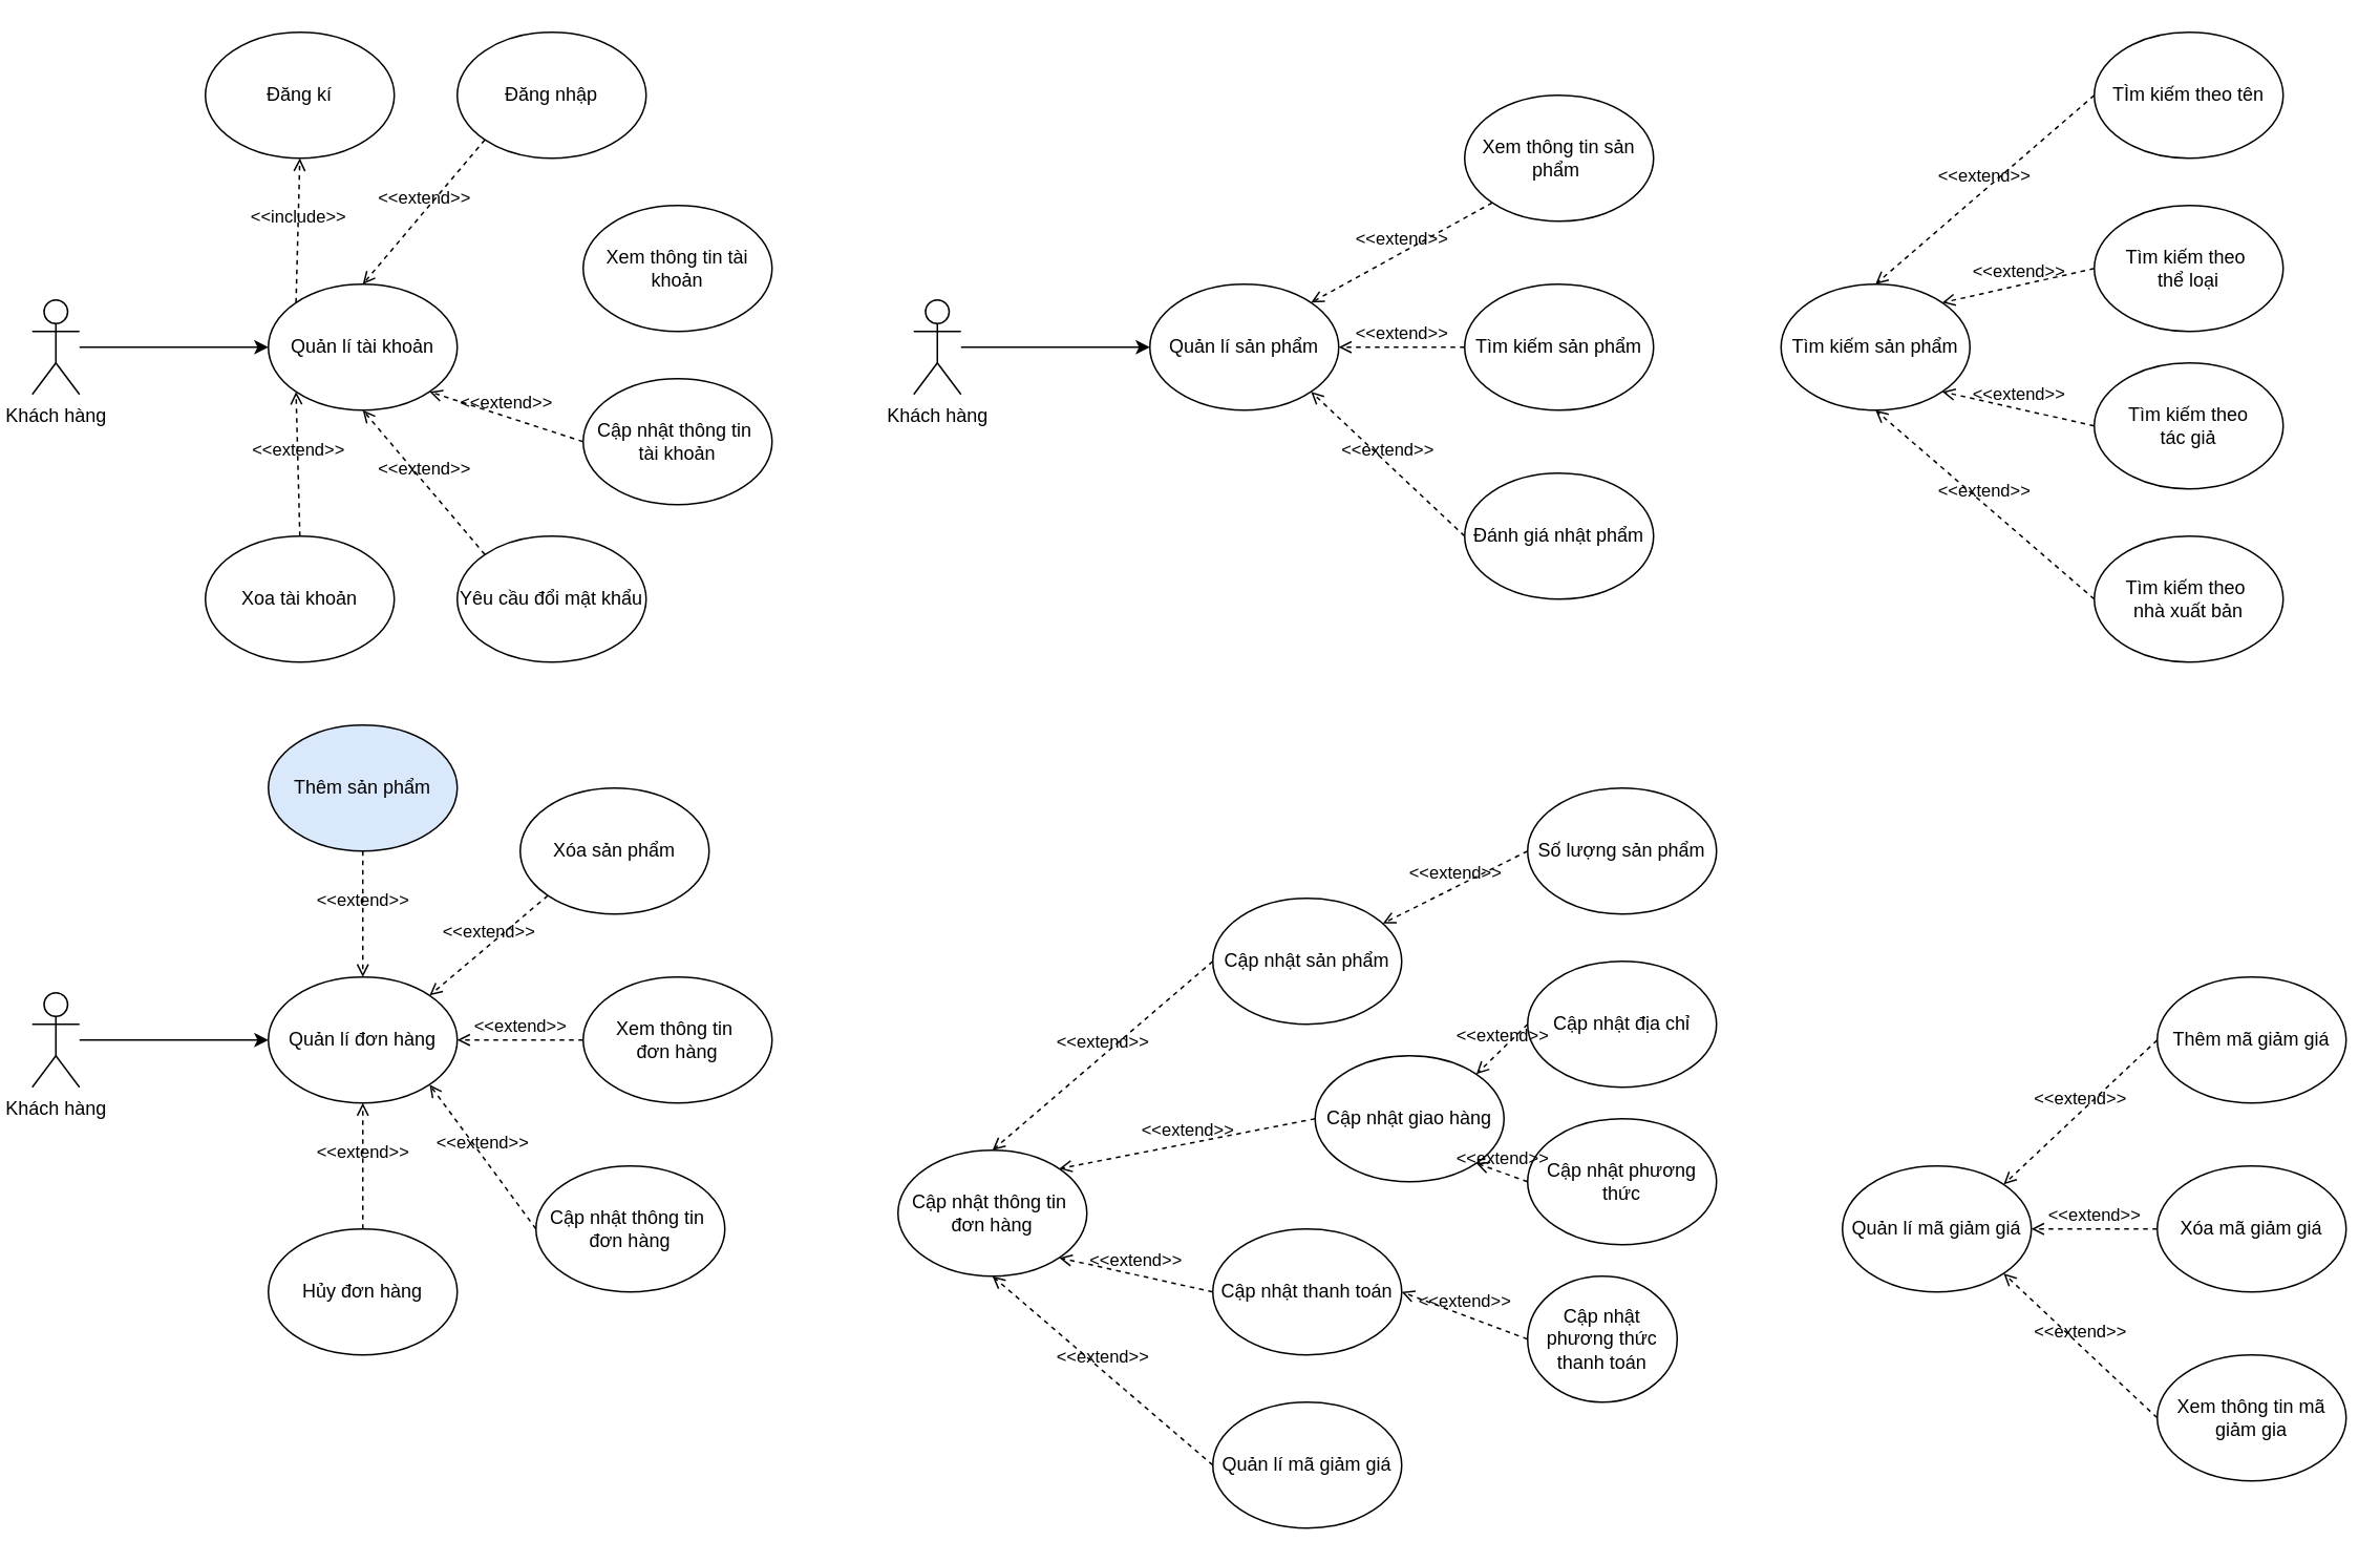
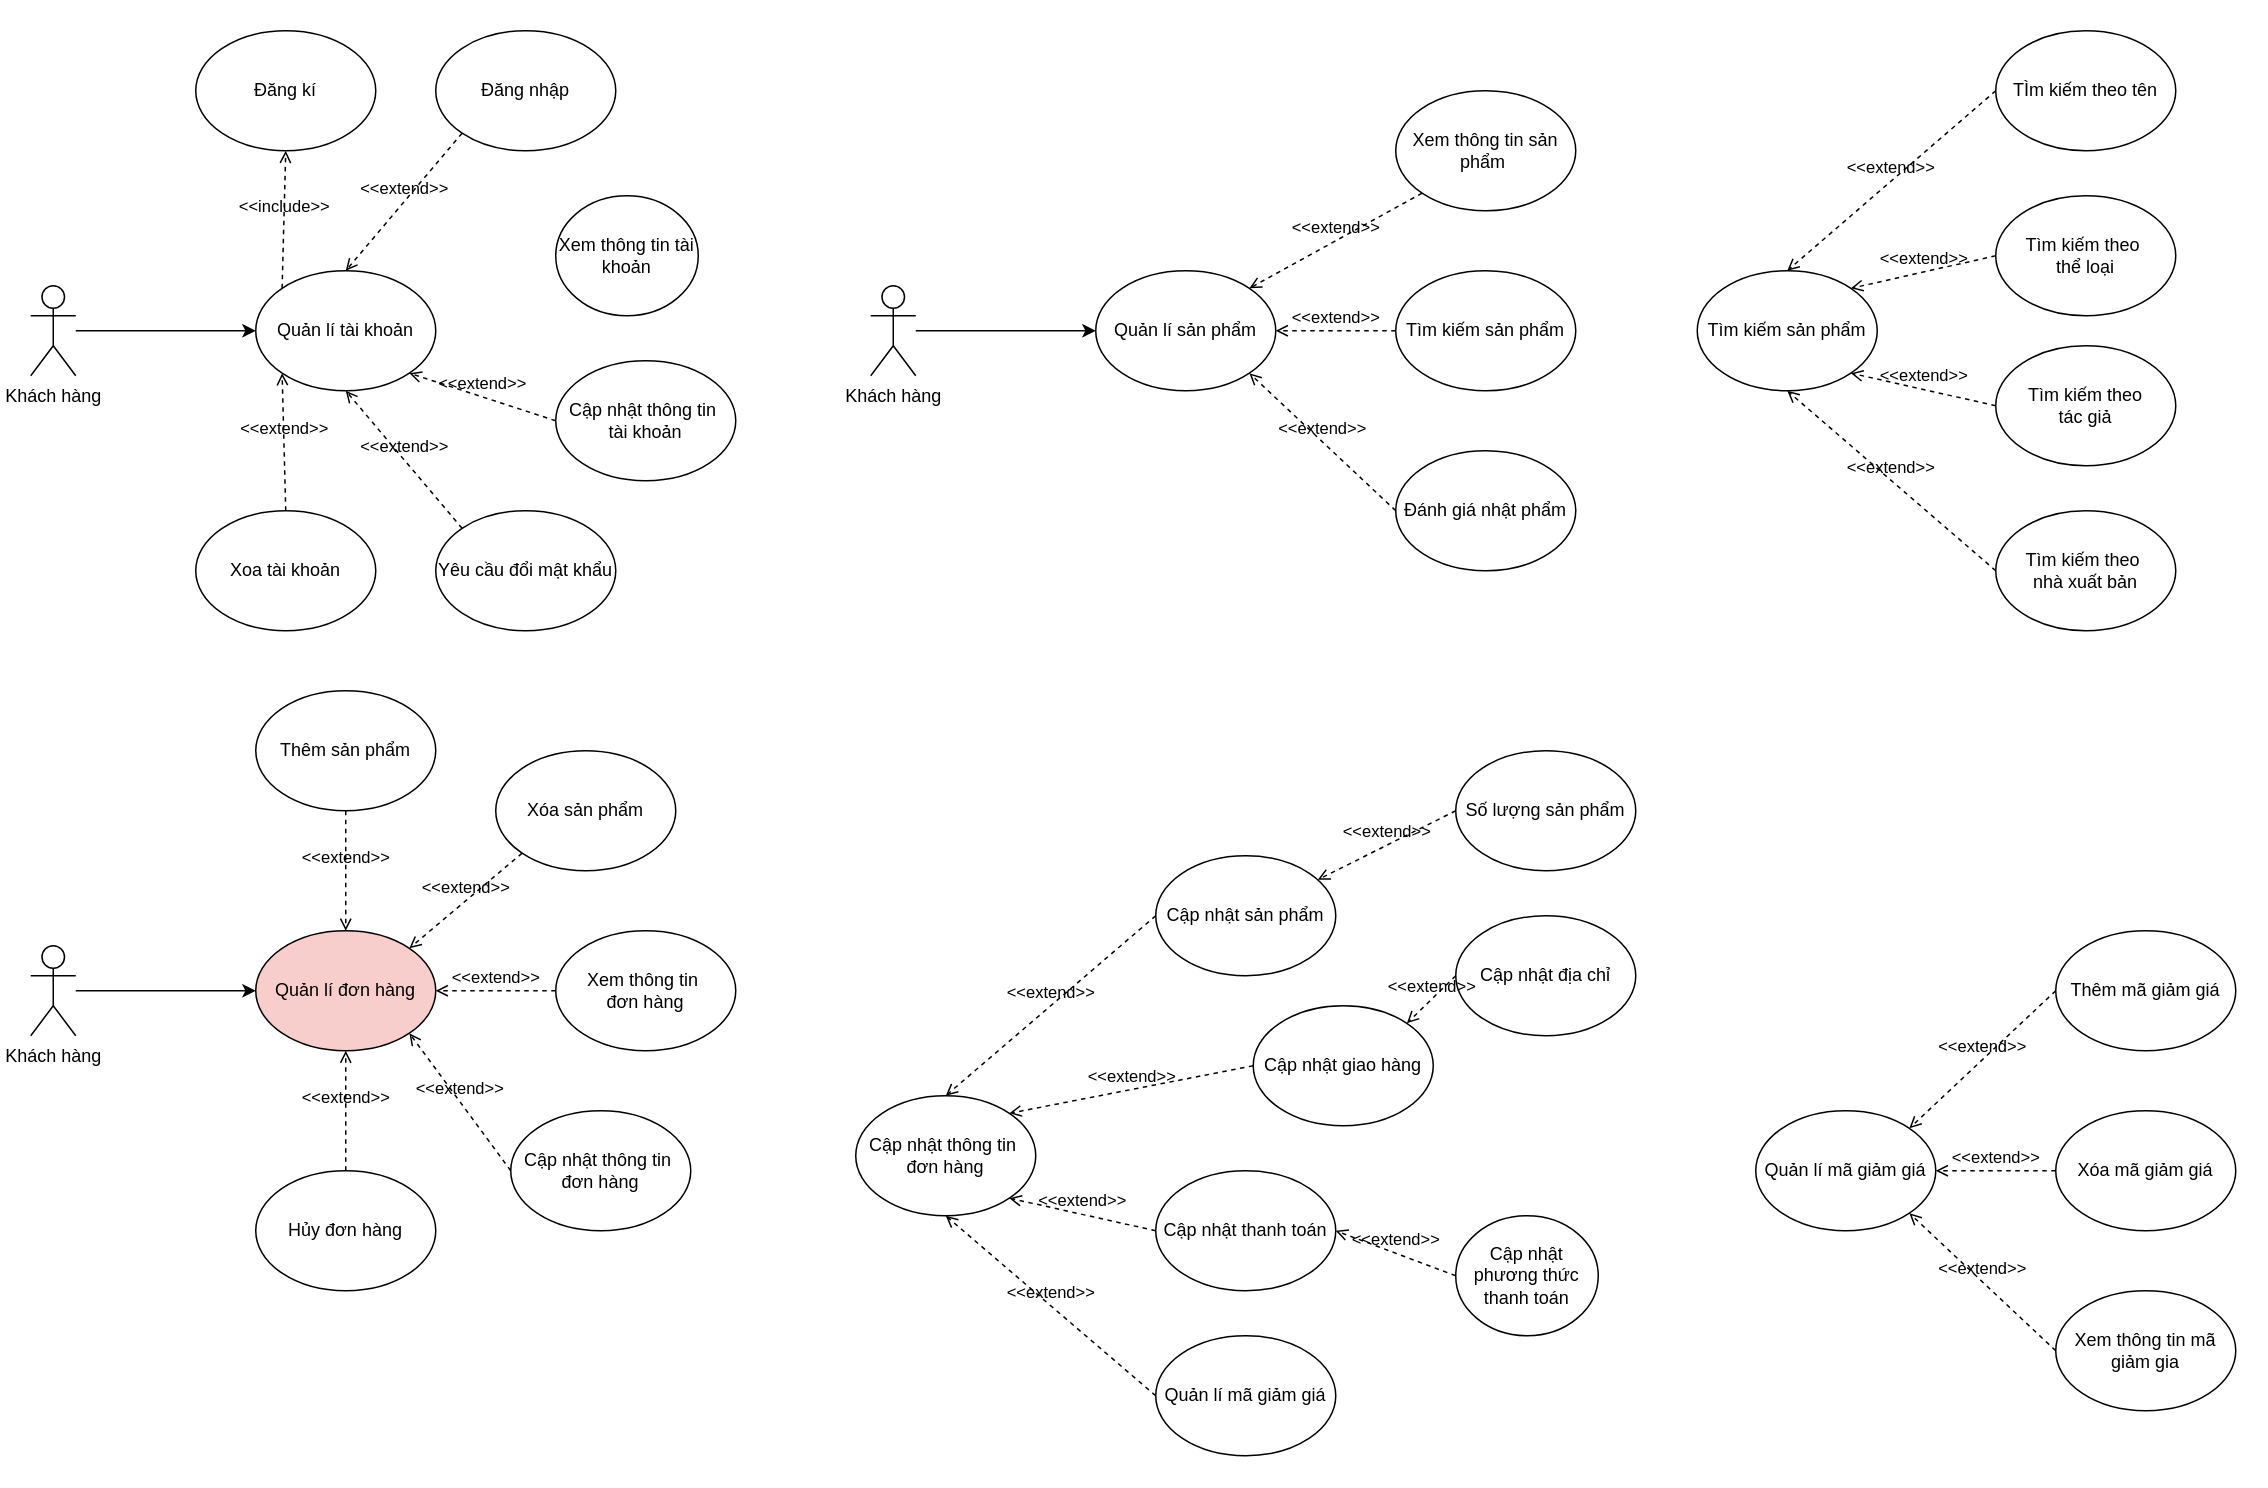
- <mxCell id="8" value="Xem thông tin tài khoản" style="ellipse;whiteSpace=wrap;html=1;" vertex="1" parent="1"><mxGeometry x="370" y="130" width="120" height="80" as="geometry" /></mxCell>
+ <mxCell id="8" value="Xem thông tin tài khoản" style="ellipse;whiteSpace=wrap;html=1;" vertex="1" parent="1"><mxGeometry x="370" y="130" width="95" height="80" as="geometry" /></mxCell>
- <mxCell id="38" value="Thêm sản phẩm" style="ellipse;whiteSpace=wrap;html=1;fillColor=#dae8fc;" vertex="1" parent="1"><mxGeometry x="170" y="460" width="120" height="80" as="geometry" /></mxCell>
+ <mxCell id="38" value="Thêm sản phẩm" style="ellipse;whiteSpace=wrap;html=1;" vertex="1" parent="1"><mxGeometry x="170" y="460" width="120" height="80" as="geometry" /></mxCell>
- <mxCell id="36" value="Quản lí đơn hàng" style="ellipse;whiteSpace=wrap;html=1;" vertex="1" parent="1"><mxGeometry x="170" y="620" width="120" height="80" as="geometry" /></mxCell>
+ <mxCell id="36" value="Quản lí đơn hàng" style="ellipse;whiteSpace=wrap;html=1;fillColor=#f8cecc;" vertex="1" parent="1"><mxGeometry x="170" y="620" width="120" height="80" as="geometry" /></mxCell>
- <mxCell id="61" value="&amp;lt;&amp;lt;extend&amp;gt;&amp;gt;" style="html=1;verticalAlign=bottom;labelBackgroundColor=none;endArrow=open;endFill=0;dashed=1;rounded=0;entryX=1;entryY=1;entryDx=0;entryDy=0;exitX=0;exitY=0.5;exitDx=0;exitDy=0;" edge="1" parent="1" source="58" target="49"><mxGeometry width="160" relative="1" as="geometry"><mxPoint x="980" y="650" as="sourcePoint" /><mxPoint x="882" y="692" as="targetPoint" /></mxGeometry></mxCell>
- <mxCell id="58" value="Cập nhật phương thức" style="ellipse;whiteSpace=wrap;html=1;" vertex="1" parent="1"><mxGeometry x="970" y="710" width="120" height="80" as="geometry" /></mxCell>
